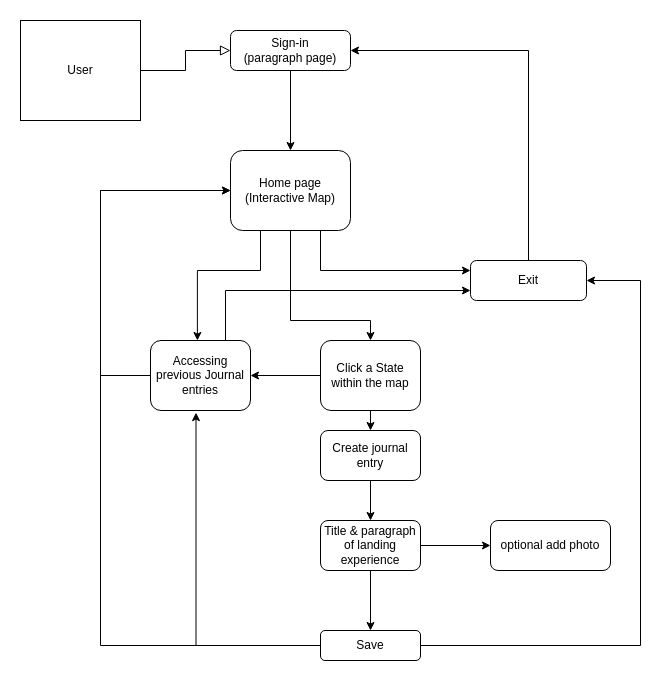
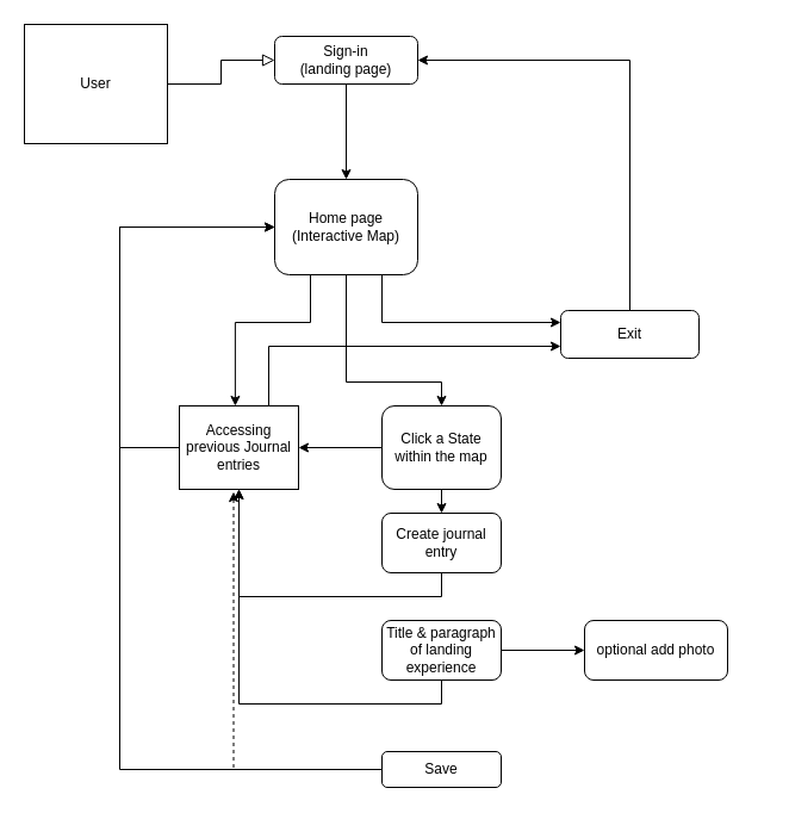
- <mxCell id="4" value="Sign-in &lt;br&gt;(paragraph page)" style="rounded=1;whiteSpace=wrap;html=1;fontSize=12;glass=0;strokeWidth=1;shadow=0;" parent="1" vertex="1"><mxGeometry x="230" y="30" width="120" height="40" as="geometry" /></mxCell>
+ <mxCell id="4" value="Sign-in &lt;br&gt;(landing page)" style="rounded=1;whiteSpace=wrap;html=1;fontSize=12;glass=0;strokeWidth=1;shadow=0;" parent="1" vertex="1"><mxGeometry x="230" y="30" width="120" height="40" as="geometry" /></mxCell>
- <mxCell id="12" value="Accessing previous Journal entries" style="rounded=1;whiteSpace=wrap;html=1;" vertex="1" parent="1"><mxGeometry x="150" y="340" width="100" height="70" as="geometry" /></mxCell>
+ <mxCell id="12" value="Accessing previous Journal entries" style="whiteSpace=wrap;html=1;rounded=0;" vertex="1" parent="1"><mxGeometry x="150" y="340" width="100" height="70" as="geometry" /></mxCell>
- <mxCell id="17" style="edgeStyle=orthogonalEdgeStyle;rounded=0;orthogonalLoop=1;jettySize=auto;html=1;exitX=0.5;exitY=1;exitDx=0;exitDy=0;entryX=0.5;entryY=0;entryDx=0;entryDy=0;" edge="1" parent="1" source="19" target="27"><mxGeometry relative="1" as="geometry"><mxPoint x="370.31" y="510" as="targetPoint" /></mxGeometry></mxCell>
+ <mxCell id="17" style="edgeStyle=orthogonalEdgeStyle;rounded=0;orthogonalLoop=1;jettySize=auto;html=1;exitX=0.5;exitY=1;exitDx=0;exitDy=0;" edge="1" parent="1" source="19" target="12"><mxGeometry relative="1" as="geometry"><mxPoint x="370.31" y="510" as="targetPoint" /></mxGeometry></mxCell>
- <mxCell id="21" style="edgeStyle=orthogonalEdgeStyle;rounded=0;orthogonalLoop=1;jettySize=auto;html=1;entryX=0.455;entryY=1.03;entryDx=0;entryDy=0;entryPerimeter=0;" edge="1" parent="1" source="24" target="12"><mxGeometry relative="1" as="geometry" /></mxCell>
+ <mxCell id="21" style="edgeStyle=orthogonalEdgeStyle;rounded=0;orthogonalLoop=1;jettySize=auto;html=1;entryX=0.455;entryY=1.03;entryDx=0;entryDy=0;entryPerimeter=0;dashed=1;" edge="1" parent="1" source="24" target="12"><mxGeometry relative="1" as="geometry" /></mxCell>
- <mxCell id="23" style="edgeStyle=orthogonalEdgeStyle;rounded=0;orthogonalLoop=1;jettySize=auto;html=1;exitX=1;exitY=0.5;exitDx=0;exitDy=0;entryX=1;entryY=0.5;entryDx=0;entryDy=0;" edge="1" parent="1" source="24" target="14"><mxGeometry relative="1" as="geometry"><Array as="points"><mxPoint x="640" y="645" /><mxPoint x="640" y="280" /></Array></mxGeometry></mxCell>
- <mxCell id="25" style="edgeStyle=orthogonalEdgeStyle;rounded=0;orthogonalLoop=1;jettySize=auto;html=1;exitX=0.5;exitY=1;exitDx=0;exitDy=0;entryX=0.5;entryY=0;entryDx=0;entryDy=0;" edge="1" parent="1" source="27" target="24"><mxGeometry relative="1" as="geometry" /></mxCell>
+ <mxCell id="25" style="edgeStyle=orthogonalEdgeStyle;rounded=0;orthogonalLoop=1;jettySize=auto;html=1;exitX=0.5;exitY=1;exitDx=0;exitDy=0;" edge="1" parent="1" source="27" target="12"><mxGeometry relative="1" as="geometry" /></mxCell>
